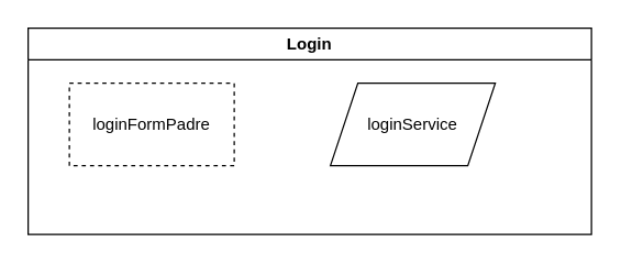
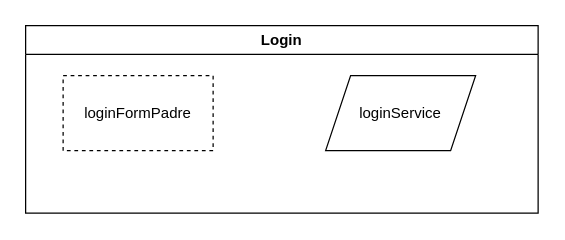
- <mxCell id="4" value="loginService" style="shape=parallelogram;perimeter=parallelogramPerimeter;whiteSpace=wrap;html=1;fixedSize=1;" vertex="1" parent="2"><mxGeometry x="220" y="40" width="120" height="60" as="geometry" /></mxCell>
+ <mxCell id="4" value="loginService" style="shape=parallelogram;perimeter=parallelogramPerimeter;whiteSpace=wrap;html=1;fixedSize=1;" vertex="1" parent="2"><mxGeometry x="240" y="40" width="120" height="60" as="geometry" /></mxCell>
